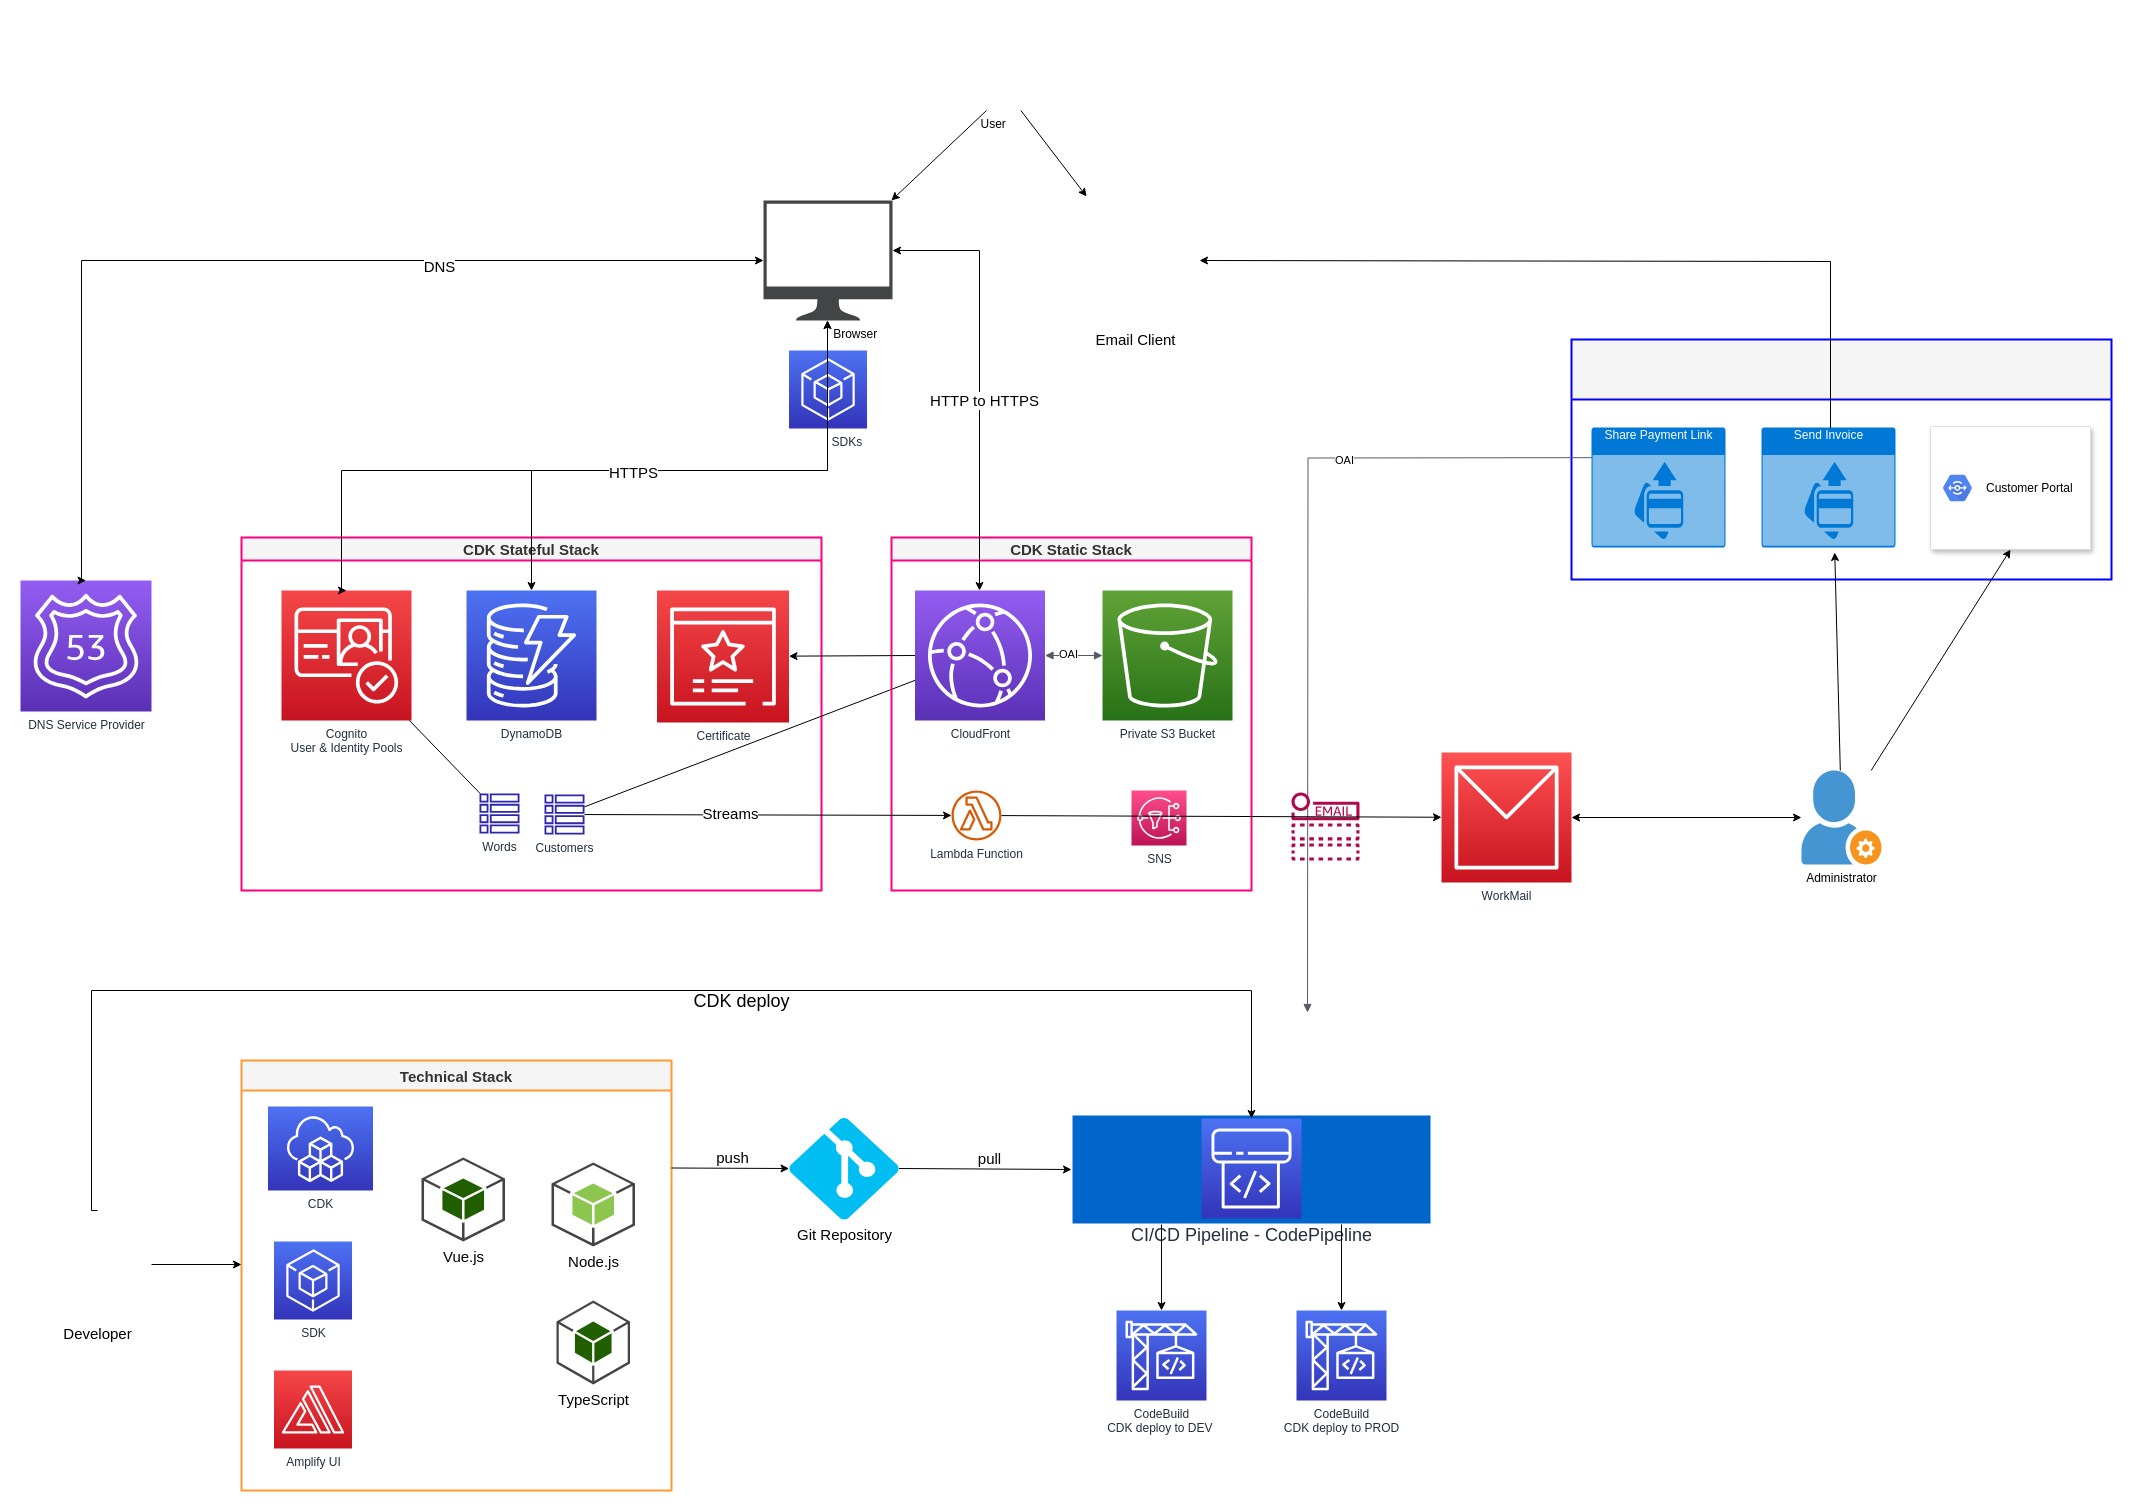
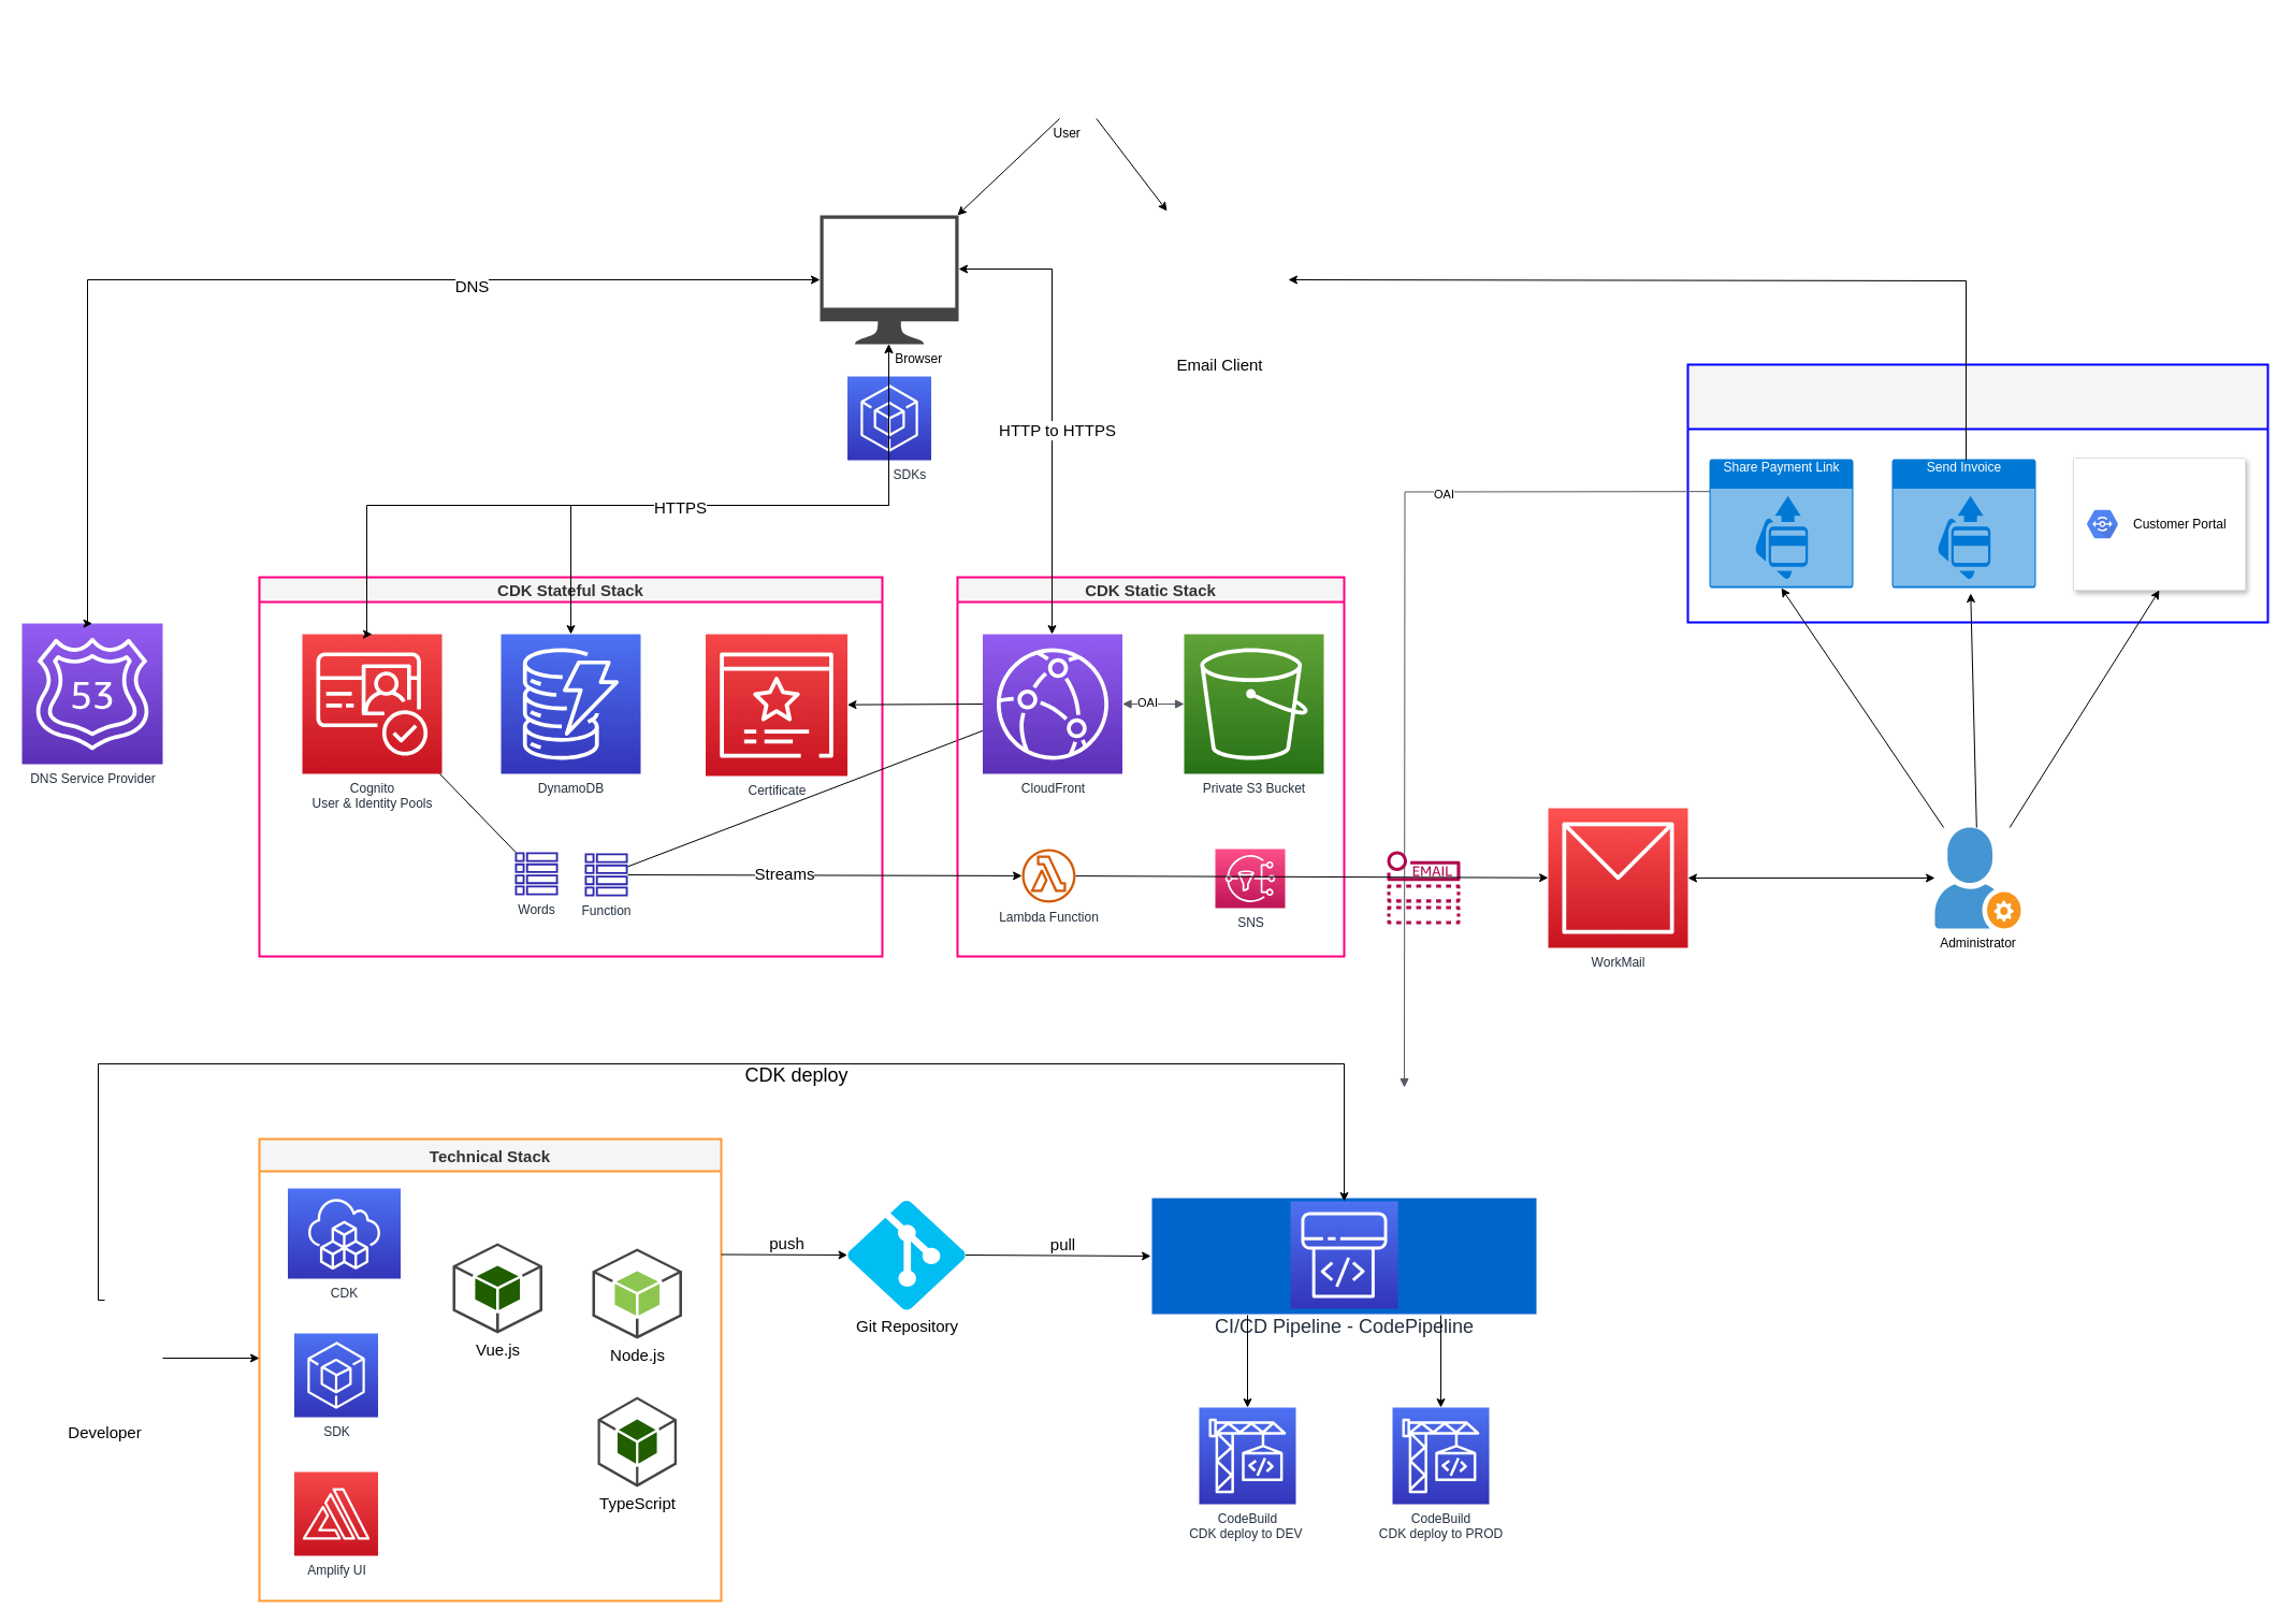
+ <mxCell id="57" value="" style="endArrow=classic;html=1;rounded=0;fontSize=15;entryX=0.5;entryY=1;entryDx=0;entryDy=0;entryPerimeter=0;" edge="1" parent="1" source="31" target="15"><mxGeometry width="50" height="50" relative="1" as="geometry"><mxPoint x="1691" y="720" as="sourcePoint" /><mxPoint x="1741" y="670" as="targetPoint" /></mxGeometry></mxCell>
- <mxCell id="35" value="SNS" style="sketch=0;points=[[0,0,0],[0.25,0,0],[0.5,0,0],[0.75,0,0],[1,0,0],[0,1,0],[0.25,1,0],[0.5,1,0],[0.75,1,0],[1,1,0],[0,0.25,0],[0,0.5,0],[0,0.75,0],[1,0.25,0],[1,0.5,0],[1,0.75,0]];outlineConnect=0;fontColor=#232F3E;gradientColor=#FF4F8B;gradientDirection=north;fillColor=#BC1356;strokeColor=#ffffff;dashed=0;verticalLabelPosition=bottom;verticalAlign=top;align=center;html=1;fontSize=12;fontStyle=0;aspect=fixed;shape=mxgraph.aws4.resourceIcon;resIcon=mxgraph.aws4.sns;" parent="33" vertex="1"><mxGeometry x="240" y="253" width="55" height="55" as="geometry" /></mxCell>
+ <mxCell id="35" value="SNS" style="sketch=0;points=[[0,0,0],[0.25,0,0],[0.5,0,0],[0.75,0,0],[1,0,0],[0,1,0],[0.25,1,0],[0.5,1,0],[0.75,1,0],[1,1,0],[0,0.25,0],[0,0.5,0],[0,0.75,0],[1,0.25,0],[1,0.5,0],[1,0.75,0]];outlineConnect=0;fontColor=#232F3E;gradientColor=#FF4F8B;gradientDirection=north;fillColor=#BC1356;strokeColor=#ffffff;dashed=0;verticalLabelPosition=bottom;verticalAlign=top;align=center;html=1;fontSize=12;fontStyle=0;aspect=fixed;shape=mxgraph.aws4.resourceIcon;resIcon=mxgraph.aws4.sns;" parent="33" vertex="1"><mxGeometry x="240" y="253" width="65" height="55" as="geometry" /></mxCell>
- <mxCell id="24" value="Customers" style="sketch=0;outlineConnect=0;fontColor=#232F3E;gradientColor=none;fillColor=#2E27AD;strokeColor=none;dashed=0;verticalLabelPosition=bottom;verticalAlign=top;align=center;html=1;fontSize=12;fontStyle=0;aspect=fixed;pointerEvents=1;shape=mxgraph.aws4.table;" parent="20" vertex="1"><mxGeometry x="303" y="257" width="40" height="40" as="geometry" /></mxCell>
+ <mxCell id="24" value="Function" style="sketch=0;outlineConnect=0;fontColor=#232F3E;gradientColor=none;fillColor=#2E27AD;strokeColor=none;dashed=0;verticalLabelPosition=bottom;verticalAlign=top;align=center;html=1;fontSize=12;fontStyle=0;aspect=fixed;pointerEvents=1;shape=mxgraph.aws4.table;" parent="20" vertex="1"><mxGeometry x="303" y="257" width="40" height="40" as="geometry" /></mxCell>
